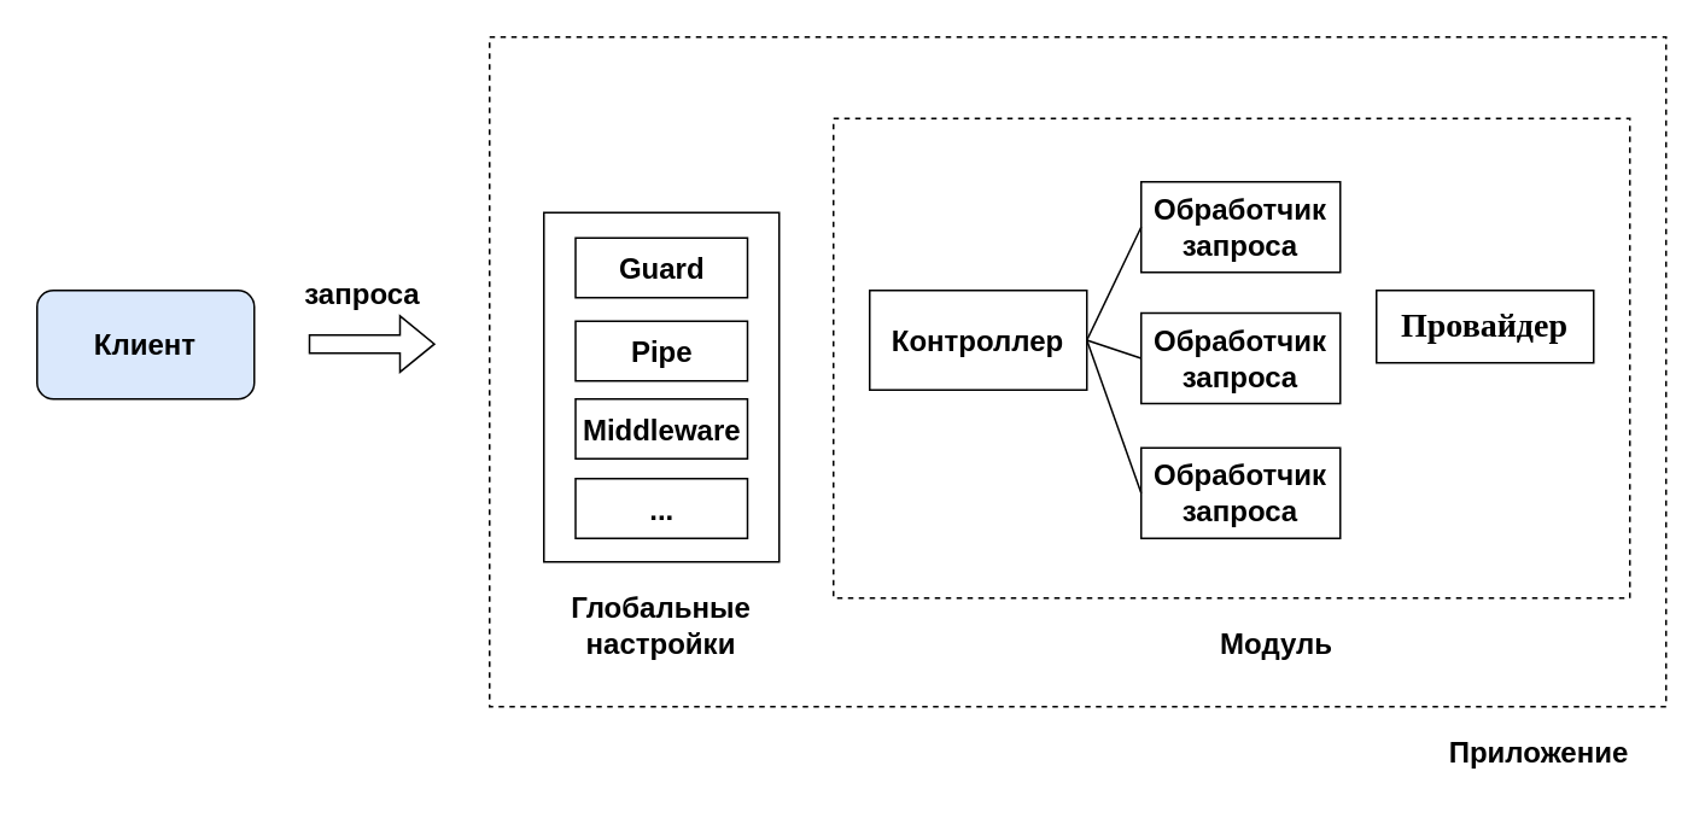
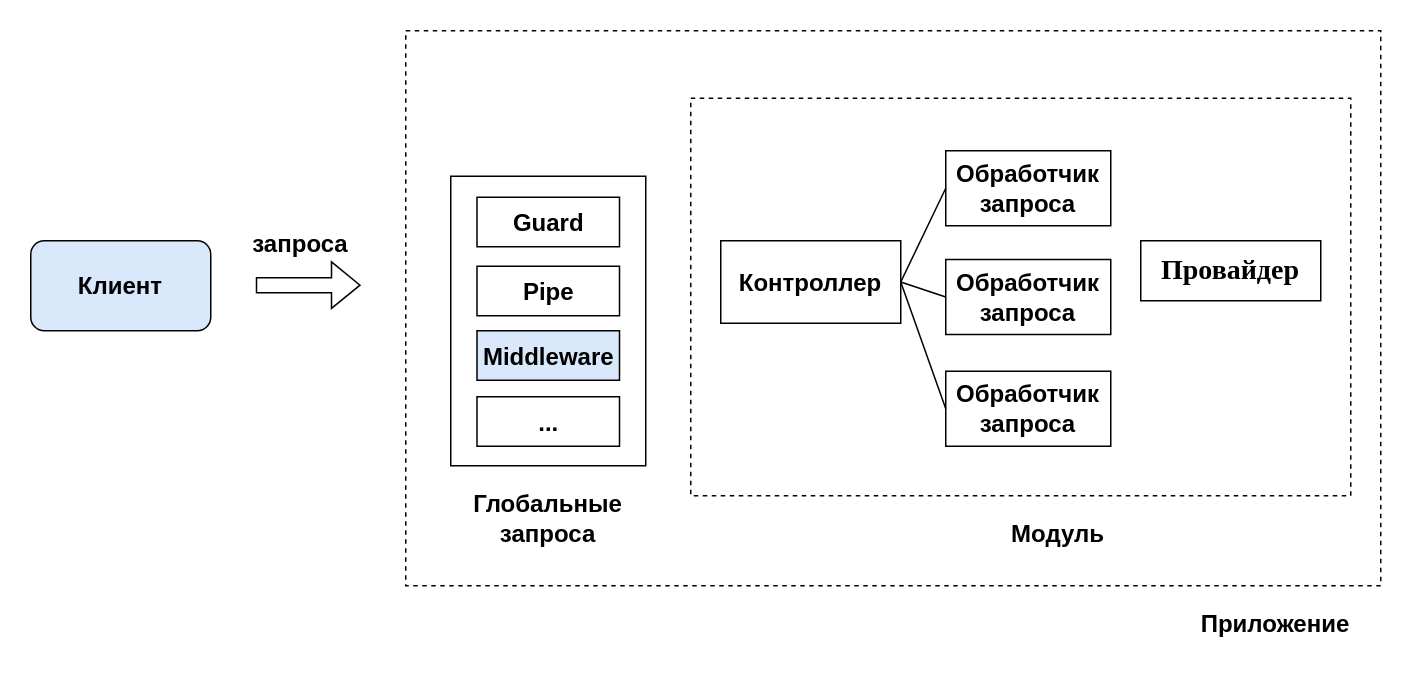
- <mxCell id="10" value="Middleware" style="rounded=0;whiteSpace=wrap;html=1;fontSize=16;fontStyle=1" vertex="1" parent="1"><mxGeometry x="317.5" y="220" width="95" height="33" as="geometry" /></mxCell>
+ <mxCell id="10" value="Middleware" style="rounded=0;whiteSpace=wrap;html=1;fontSize=16;fontStyle=1;fillColor=#dae8fc;" vertex="1" parent="1"><mxGeometry x="317.5" y="220" width="95" height="33" as="geometry" /></mxCell>
- <mxCell id="5" value="Глобальные настройки" style="text;html=1;align=center;verticalAlign=middle;whiteSpace=wrap;rounded=0;fontSize=16;fontStyle=1" vertex="1" parent="1"><mxGeometry x="315" y="330" width="100" height="30" as="geometry" /></mxCell>
+ <mxCell id="5" value="Глобальные запроса" style="text;html=1;align=center;verticalAlign=middle;whiteSpace=wrap;rounded=0;fontSize=16;fontStyle=1" vertex="1" parent="1"><mxGeometry x="315" y="330" width="100" height="30" as="geometry" /></mxCell>
